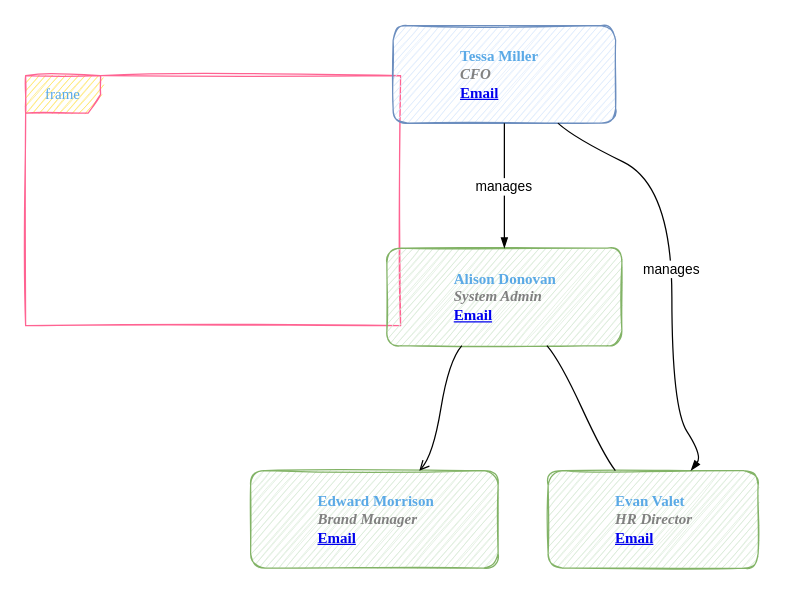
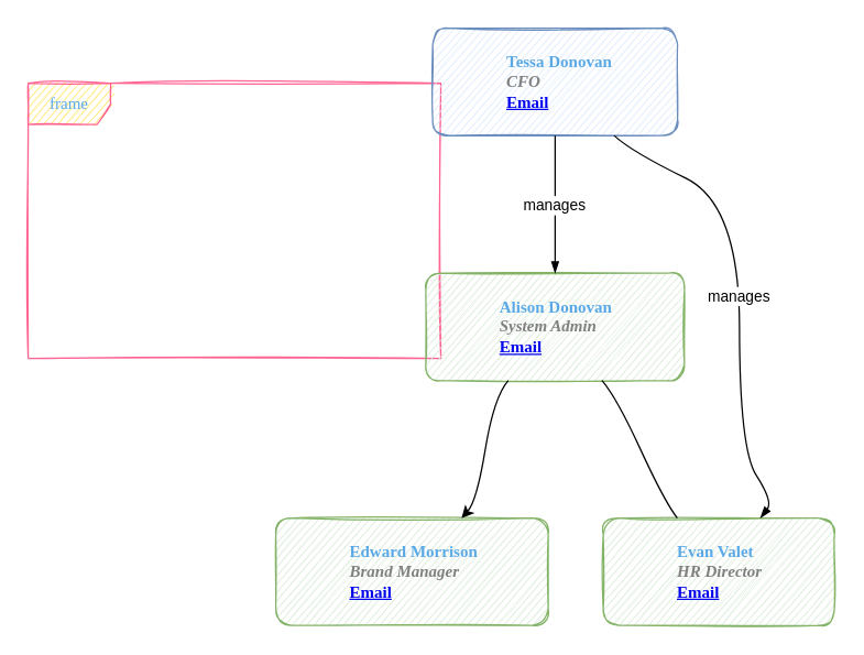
- <mxCell id="3" value="Tessa Miller&lt;br&gt;&lt;i style=&quot;color: gray&quot;&gt;CFO&lt;/i&gt;&lt;br&gt;&lt;a href=&quot;mailto:me@example.com&quot;&gt;Email&lt;/a&gt;" style="label;image=https://cdn3.iconfinder.com/data/icons/user-avatars-1/512/users-3-128.png;whiteSpace=wrap;html=1;rounded=1;fillColor=#dae8fc;strokeColor=#6c8ebf;sketch=1;fontFamily=Comic Sans MS;fontColor=#5AA9E6;" vertex="1" parent="1"><mxGeometry x="314" y="20" width="178" height="78" as="geometry" /></mxCell>
+ <mxCell id="3" value="Tessa Donovan&lt;br&gt;&lt;i style=&quot;color: gray&quot;&gt;CFO&lt;/i&gt;&lt;br&gt;&lt;a href=&quot;mailto:me@example.com&quot;&gt;Email&lt;/a&gt;" style="label;image=https://cdn3.iconfinder.com/data/icons/user-avatars-1/512/users-3-128.png;whiteSpace=wrap;html=1;rounded=1;fillColor=#dae8fc;strokeColor=#6c8ebf;sketch=1;fontFamily=Comic Sans MS;fontColor=#5AA9E6;" vertex="1" parent="1"><mxGeometry x="314" y="20" width="178" height="78" as="geometry" /></mxCell>
- <mxCell id="9" value="" style="curved=1;fontSize=11;endArrow=open;" edge="1" parent="1" source="5" target="4"><mxGeometry relative="1" as="geometry"><Array as="points"><mxPoint x="358.5" y="288" /><mxPoint x="346" y="364" /></Array></mxGeometry></mxCell>
+ <mxCell id="9" value="" style="curved=1;fontSize=11;" edge="1" parent="1" source="5" target="4"><mxGeometry relative="1" as="geometry"><Array as="points"><mxPoint x="358.5" y="288" /><mxPoint x="346" y="364" /></Array></mxGeometry></mxCell>
